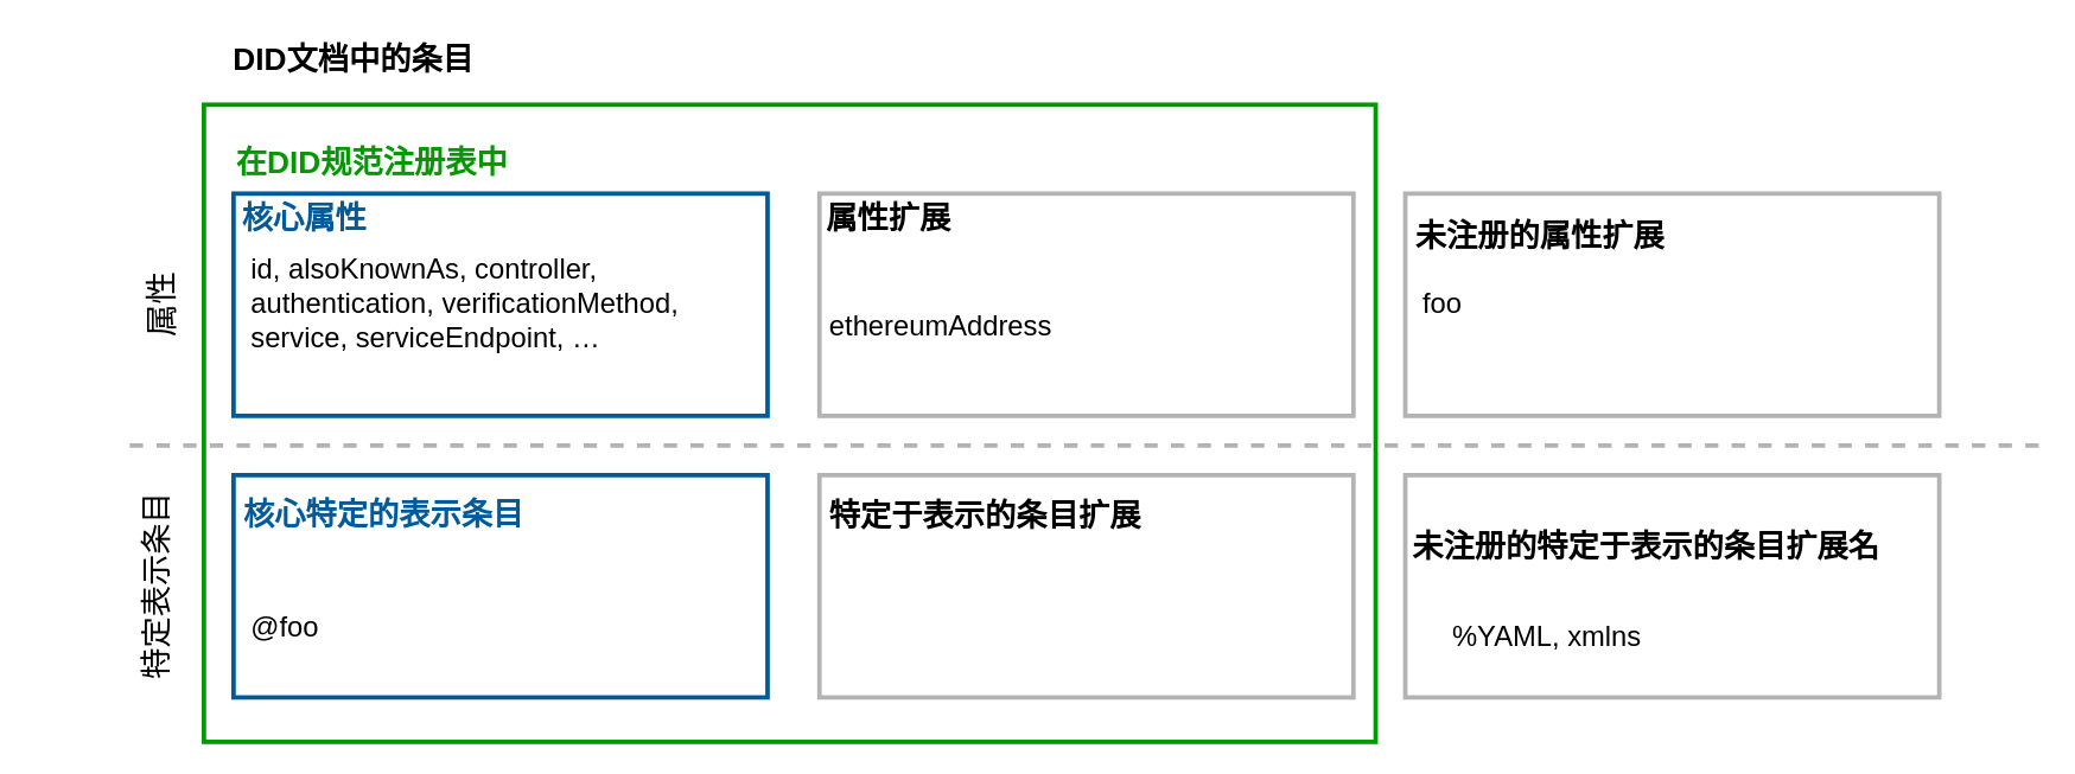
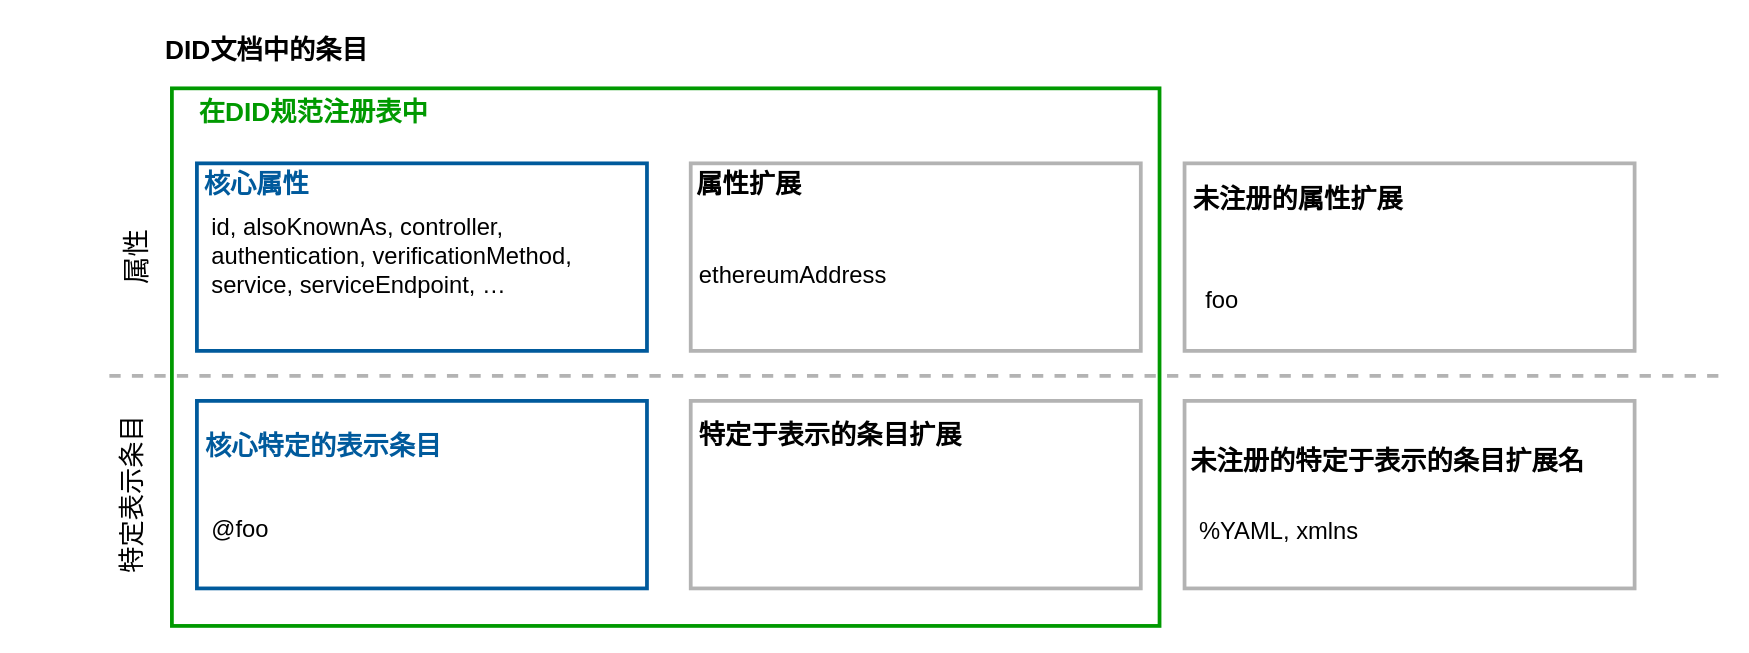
- <mxCell id="21" value="&lt;span style=&quot;color: rgb(0, 0, 0); font-family: helvetica; font-style: normal; letter-spacing: normal; text-align: left; text-indent: 0px; text-transform: none; word-spacing: 0px; display: inline; float: none;&quot;&gt;&lt;b&gt;&lt;font style=&quot;font-size: 21px&quot;&gt;DID文档中的条目&lt;/font&gt;&lt;/b&gt;&lt;/span&gt;" style="text;whiteSpace=wrap;html=1;" parent="1" vertex="1"><mxGeometry x="155" y="20" width="583" height="30" as="geometry" /></mxCell>
+ <mxCell id="21" value="&lt;span style=&quot;color: rgb(0, 0, 0); font-family: helvetica; font-style: normal; letter-spacing: normal; text-align: left; text-indent: 0px; text-transform: none; word-spacing: 0px; display: inline; float: none;&quot;&gt;&lt;b&gt;&lt;font style=&quot;font-size: 21px&quot;&gt;DID文档中的条目&lt;/font&gt;&lt;/b&gt;&lt;/span&gt;" style="text;whiteSpace=wrap;html=1;" parent="1" vertex="1"><mxGeometry x="130" y="20" width="583" height="30" as="geometry" /></mxCell>
- <mxCell id="20" value="&lt;font face=&quot;helvetica&quot; color=&quot;#009900&quot;&gt;&lt;span style=&quot;font-size: 21px;&quot;&gt;&lt;b&gt;在DID规范注册表中&lt;/b&gt;&lt;/span&gt;&lt;/font&gt;" style="text;whiteSpace=wrap;html=1;" parent="1" vertex="1"><mxGeometry x="157" y="90" width="421" height="30" as="geometry" /></mxCell>
+ <mxCell id="20" value="&lt;font face=&quot;helvetica&quot; color=&quot;#009900&quot;&gt;&lt;span style=&quot;font-size: 21px;&quot;&gt;&lt;b&gt;在DID规范注册表中&lt;/b&gt;&lt;/span&gt;&lt;/font&gt;" style="text;whiteSpace=wrap;html=1;" parent="1" vertex="1"><mxGeometry x="157" y="70" width="421" height="30" as="geometry" /></mxCell>
- <mxCell id="16" value="&lt;font style=&quot;font-size: 19px&quot;&gt;foo&lt;/font&gt;" style="text;html=1;strokeColor=none;fillColor=none;align=left;verticalAlign=middle;whiteSpace=wrap;rounded=0;" parent="13" vertex="1"><mxGeometry x="10" y="49.997" width="340" height="50" as="geometry" /></mxCell>
+ <mxCell id="16" value="&lt;font style=&quot;font-size: 19px&quot;&gt;foo&lt;/font&gt;" style="text;html=1;strokeColor=none;fillColor=none;align=left;verticalAlign=middle;whiteSpace=wrap;rounded=0;" parent="13" vertex="1"><mxGeometry x="15" y="84.997" width="340" height="50" as="geometry" /></mxCell>
- <mxCell id="29" value="&lt;font size=&quot;1&quot; color=&quot;#005a9c&quot;&gt;&lt;b style=&quot;font-size: 21px&quot;&gt;核心特定的表示条目&lt;/b&gt;&lt;/font&gt;" style="text;html=1;strokeColor=none;fillColor=none;align=left;verticalAlign=middle;whiteSpace=wrap;rounded=0;" parent="27" vertex="1"><mxGeometry x="5" y="16" width="340" height="20" as="geometry" /></mxCell>
+ <mxCell id="29" value="&lt;font size=&quot;1&quot; color=&quot;#005a9c&quot;&gt;&lt;b style=&quot;font-size: 21px&quot;&gt;核心特定的表示条目&lt;/b&gt;&lt;/font&gt;" style="text;html=1;strokeColor=none;fillColor=none;align=left;verticalAlign=middle;whiteSpace=wrap;rounded=0;" parent="27" vertex="1"><mxGeometry x="5" y="26" width="340" height="20" as="geometry" /></mxCell>
- <mxCell id="35" value="&lt;font style=&quot;font-size: 19px&quot;&gt;%YAML, xmlns&lt;/font&gt;" style="text;html=1;strokeColor=none;fillColor=none;align=left;verticalAlign=middle;whiteSpace=wrap;rounded=0;" parent="32" vertex="1"><mxGeometry x="30" y="75" width="320" height="70" as="geometry" /></mxCell>
+ <mxCell id="35" value="&lt;font style=&quot;font-size: 19px&quot;&gt;%YAML, xmlns&lt;/font&gt;" style="text;html=1;strokeColor=none;fillColor=none;align=left;verticalAlign=middle;whiteSpace=wrap;rounded=0;" parent="32" vertex="1"><mxGeometry x="10" y="70" width="320" height="70" as="geometry" /></mxCell>
